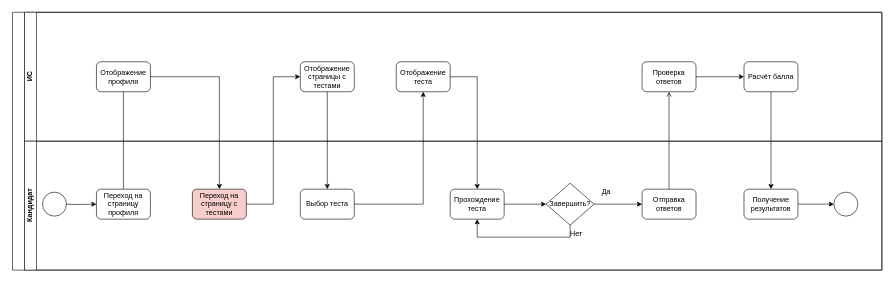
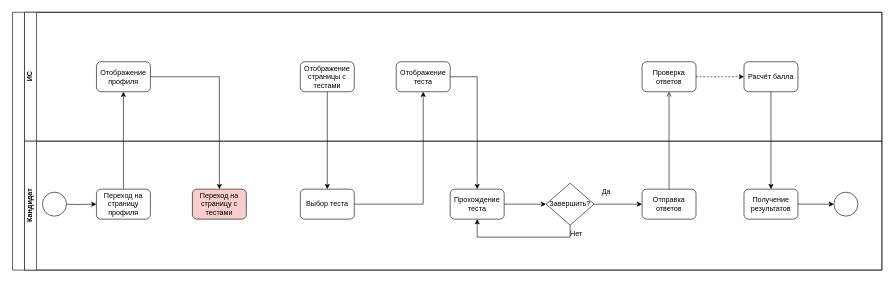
- <mxCell id="7" style="edgeStyle=orthogonalEdgeStyle;rounded=0;orthogonalLoop=1;jettySize=auto;html=1;entryX=0;entryY=0.5;entryDx=0;entryDy=0;" edge="1" parent="3" source="8" target="9"><mxGeometry relative="1" as="geometry" /></mxCell>
+ <mxCell id="7" style="edgeStyle=orthogonalEdgeStyle;rounded=0;orthogonalLoop=1;jettySize=auto;html=1;entryX=0;entryY=0.5;entryDx=0;entryDy=0;dashed=1;" edge="1" parent="3" source="8" target="9"><mxGeometry relative="1" as="geometry" /></mxCell>
- <mxCell id="10" style="edgeStyle=orthogonalEdgeStyle;rounded=0;orthogonalLoop=1;jettySize=auto;html=1;entryX=0.5;entryY=1;entryDx=0;entryDy=0;endArrow=none;" edge="1" parent="2" source="20" target="4"><mxGeometry relative="1" as="geometry" /></mxCell>
+ <mxCell id="10" style="edgeStyle=orthogonalEdgeStyle;rounded=0;orthogonalLoop=1;jettySize=auto;html=1;entryX=0.5;entryY=1;entryDx=0;entryDy=0;" edge="1" parent="2" source="20" target="4"><mxGeometry relative="1" as="geometry" /></mxCell>
- <mxCell id="12" style="edgeStyle=orthogonalEdgeStyle;rounded=0;orthogonalLoop=1;jettySize=auto;html=1;entryX=0;entryY=0.5;entryDx=0;entryDy=0;" edge="1" parent="2" source="21" target="5"><mxGeometry relative="1" as="geometry" /></mxCell>
